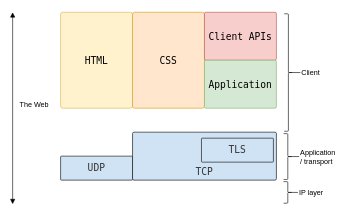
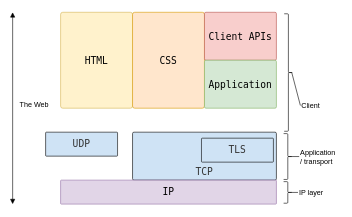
- <mxCell id="10" value="&lt;div&gt;Client&lt;br&gt;&lt;/div&gt;" style="text;html=1;align=left;verticalAlign=middle;whiteSpace=wrap;rounded=0;fontFamily=Helvetica;fontSize=12;fontColor=default;labelBackgroundColor=none;strokeWidth=1;dashed=1;" parent="1" vertex="1"><mxGeometry x="500" y="105.5" width="38" height="30" as="geometry" /></mxCell>
+ <mxCell id="10" value="&lt;div&gt;Client&lt;br&gt;&lt;/div&gt;" style="text;html=1;align=left;verticalAlign=middle;whiteSpace=wrap;rounded=0;fontFamily=Helvetica;fontSize=12;fontColor=default;labelBackgroundColor=none;strokeWidth=1;dashed=1;" parent="1" vertex="1"><mxGeometry x="500" y="160.5" width="38" height="30" as="geometry" /></mxCell>
- <mxCell id="6" value="UDP" style="text;html=1;align=center;verticalAlign=middle;whiteSpace=wrap;rounded=1;fontFamily=Monospace;labelBackgroundColor=none;spacing=4;spacingLeft=0;spacingTop=0;fillColor=#cfe3f5;fontColor=#333333;strokeColor=default;arcSize=3;fontSize=16;fontStyle=0;shadow=0;shadowOffsetX=2;shadowOffsetY=2;shadowBlur=1;strokeWidth=1;perimeterSpacing=0;" parent="1" vertex="1"><mxGeometry x="100" y="260" width="120" height="40" as="geometry" /></mxCell>
+ <mxCell id="6" value="UDP" style="text;html=1;align=center;verticalAlign=middle;whiteSpace=wrap;rounded=1;fontFamily=Monospace;labelBackgroundColor=none;spacing=4;spacingLeft=0;spacingTop=0;fillColor=#cfe3f5;fontColor=#333333;strokeColor=default;arcSize=3;fontSize=16;fontStyle=0;shadow=0;shadowOffsetX=2;shadowOffsetY=2;shadowBlur=1;strokeWidth=1;perimeterSpacing=0;" parent="1" vertex="1"><mxGeometry x="75" y="220" width="120" height="40" as="geometry" /></mxCell>
+ <mxCell id="8" value="IP" style="text;html=1;align=center;verticalAlign=middle;whiteSpace=wrap;rounded=1;fontFamily=Monospace;labelBackgroundColor=none;spacing=4;spacingLeft=0;spacingTop=0;fillColor=#e1d5e7;strokeColor=#9673a6;arcSize=3;fontSize=16;fontStyle=0;shadow=0;shadowOffsetX=2;shadowOffsetY=2;shadowBlur=1;strokeWidth=1;perimeterSpacing=0;" parent="1" vertex="1"><mxGeometry x="100" y="300" width="360" height="40" as="geometry" /></mxCell>
